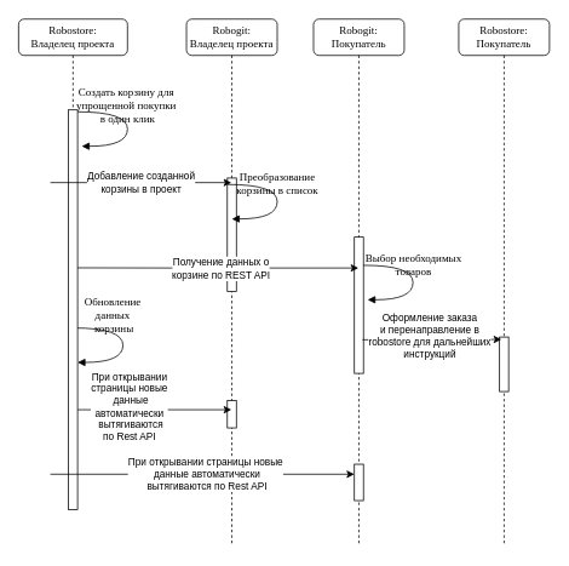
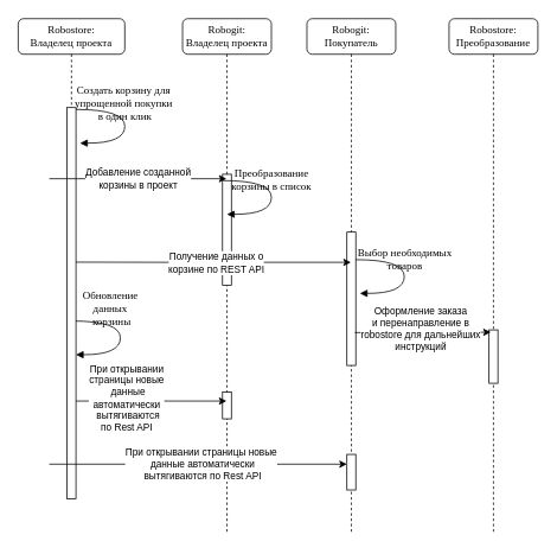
- <mxCell id="8" value="Robostore:&lt;br&gt;Покупатель" style="shape=umlLifeline;perimeter=lifelinePerimeter;whiteSpace=wrap;html=1;container=1;collapsible=0;recursiveResize=0;outlineConnect=0;rounded=1;shadow=0;comic=0;labelBackgroundColor=none;strokeWidth=1;fontFamily=Verdana;fontSize=12;align=center;" parent="1" vertex="1"><mxGeometry x="505" y="20" width="100" height="580" as="geometry" /></mxCell>
+ <mxCell id="8" value="Robostore:&lt;br&gt;Преобразование" style="shape=umlLifeline;perimeter=lifelinePerimeter;whiteSpace=wrap;html=1;container=1;collapsible=0;recursiveResize=0;outlineConnect=0;rounded=1;shadow=0;comic=0;labelBackgroundColor=none;strokeWidth=1;fontFamily=Verdana;fontSize=12;align=center;" parent="1" vertex="1"><mxGeometry x="505" y="20" width="100" height="580" as="geometry" /></mxCell>
